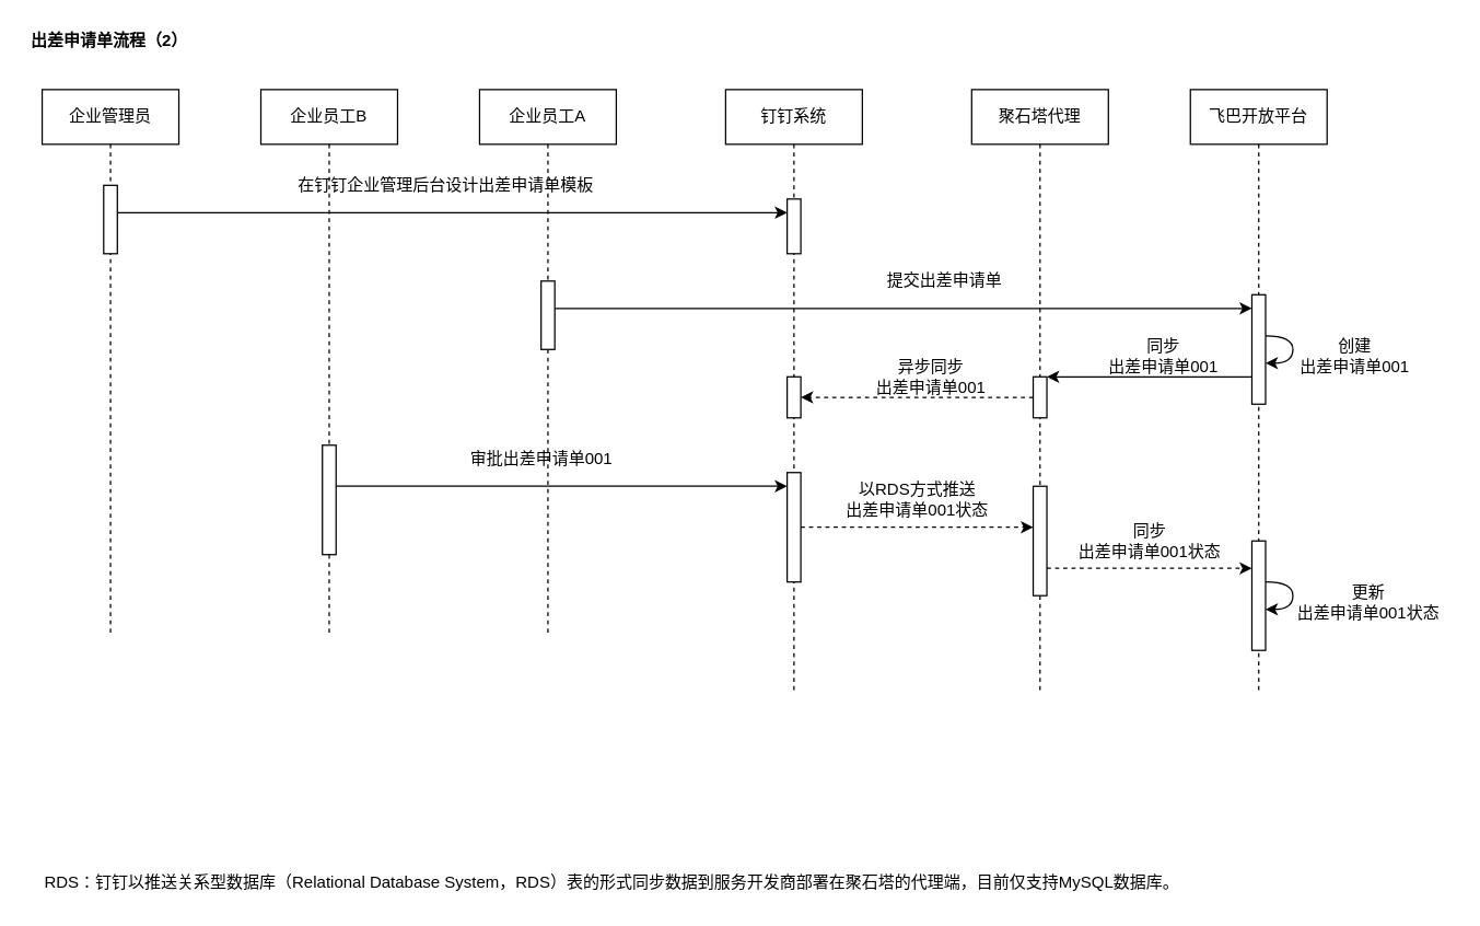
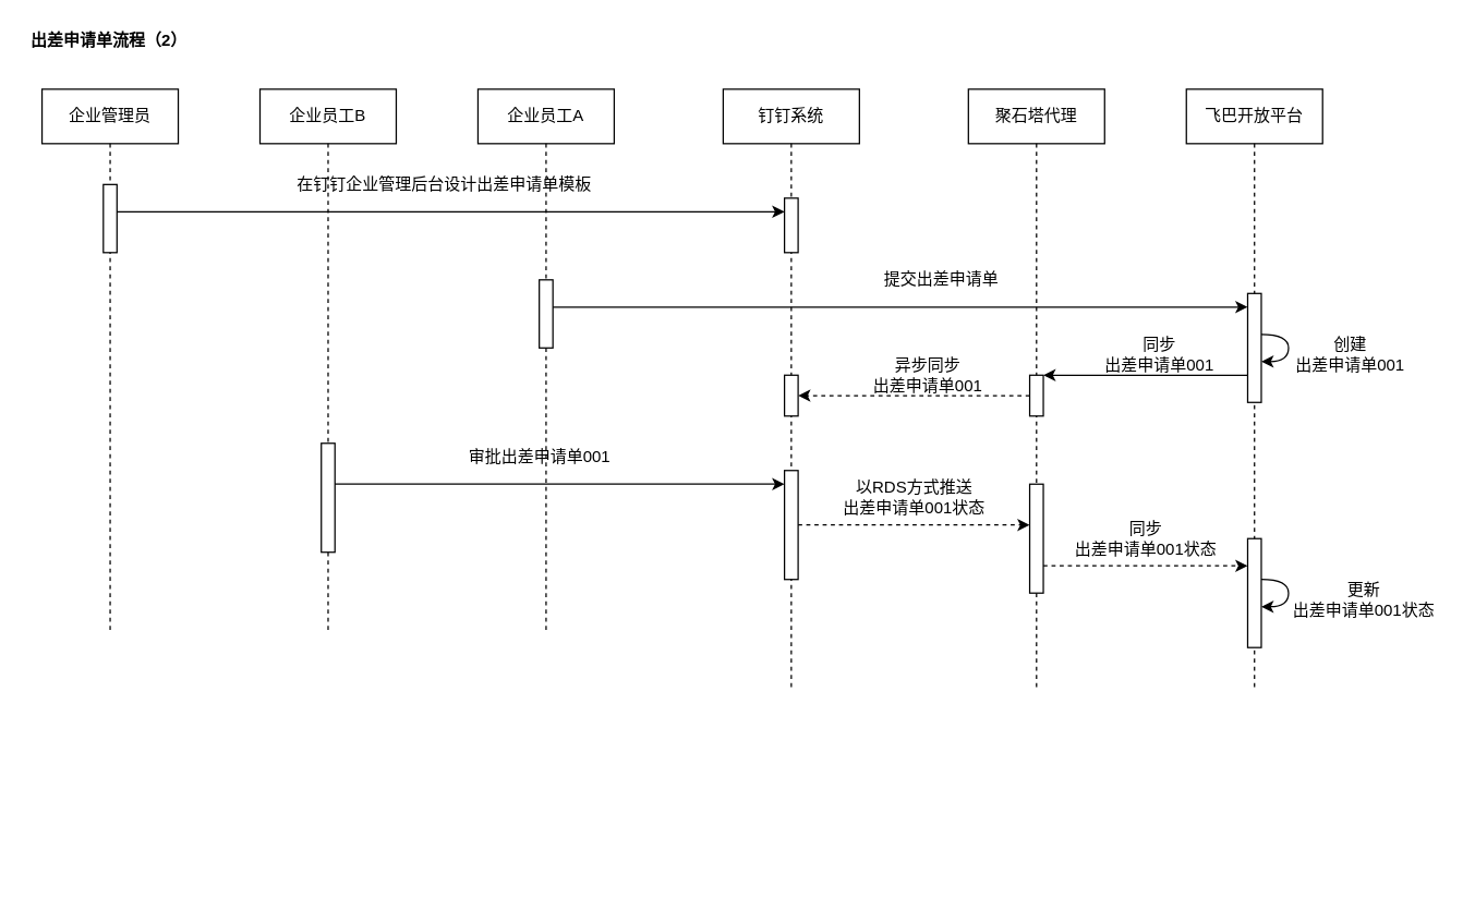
- <mxCell id="37" value="RDS：钉钉以推送关系型数据库（Relational Database System，RDS）表的形式同步数据到服务开发商部署在聚石塔的代理端，目前仅支持MySQL数据库。" style="text;html=1;align=left;verticalAlign=middle;resizable=0;points=[];autosize=1;" vertex="1" parent="1"><mxGeometry x="30" y="635" width="850" height="20" as="geometry" /></mxCell>
